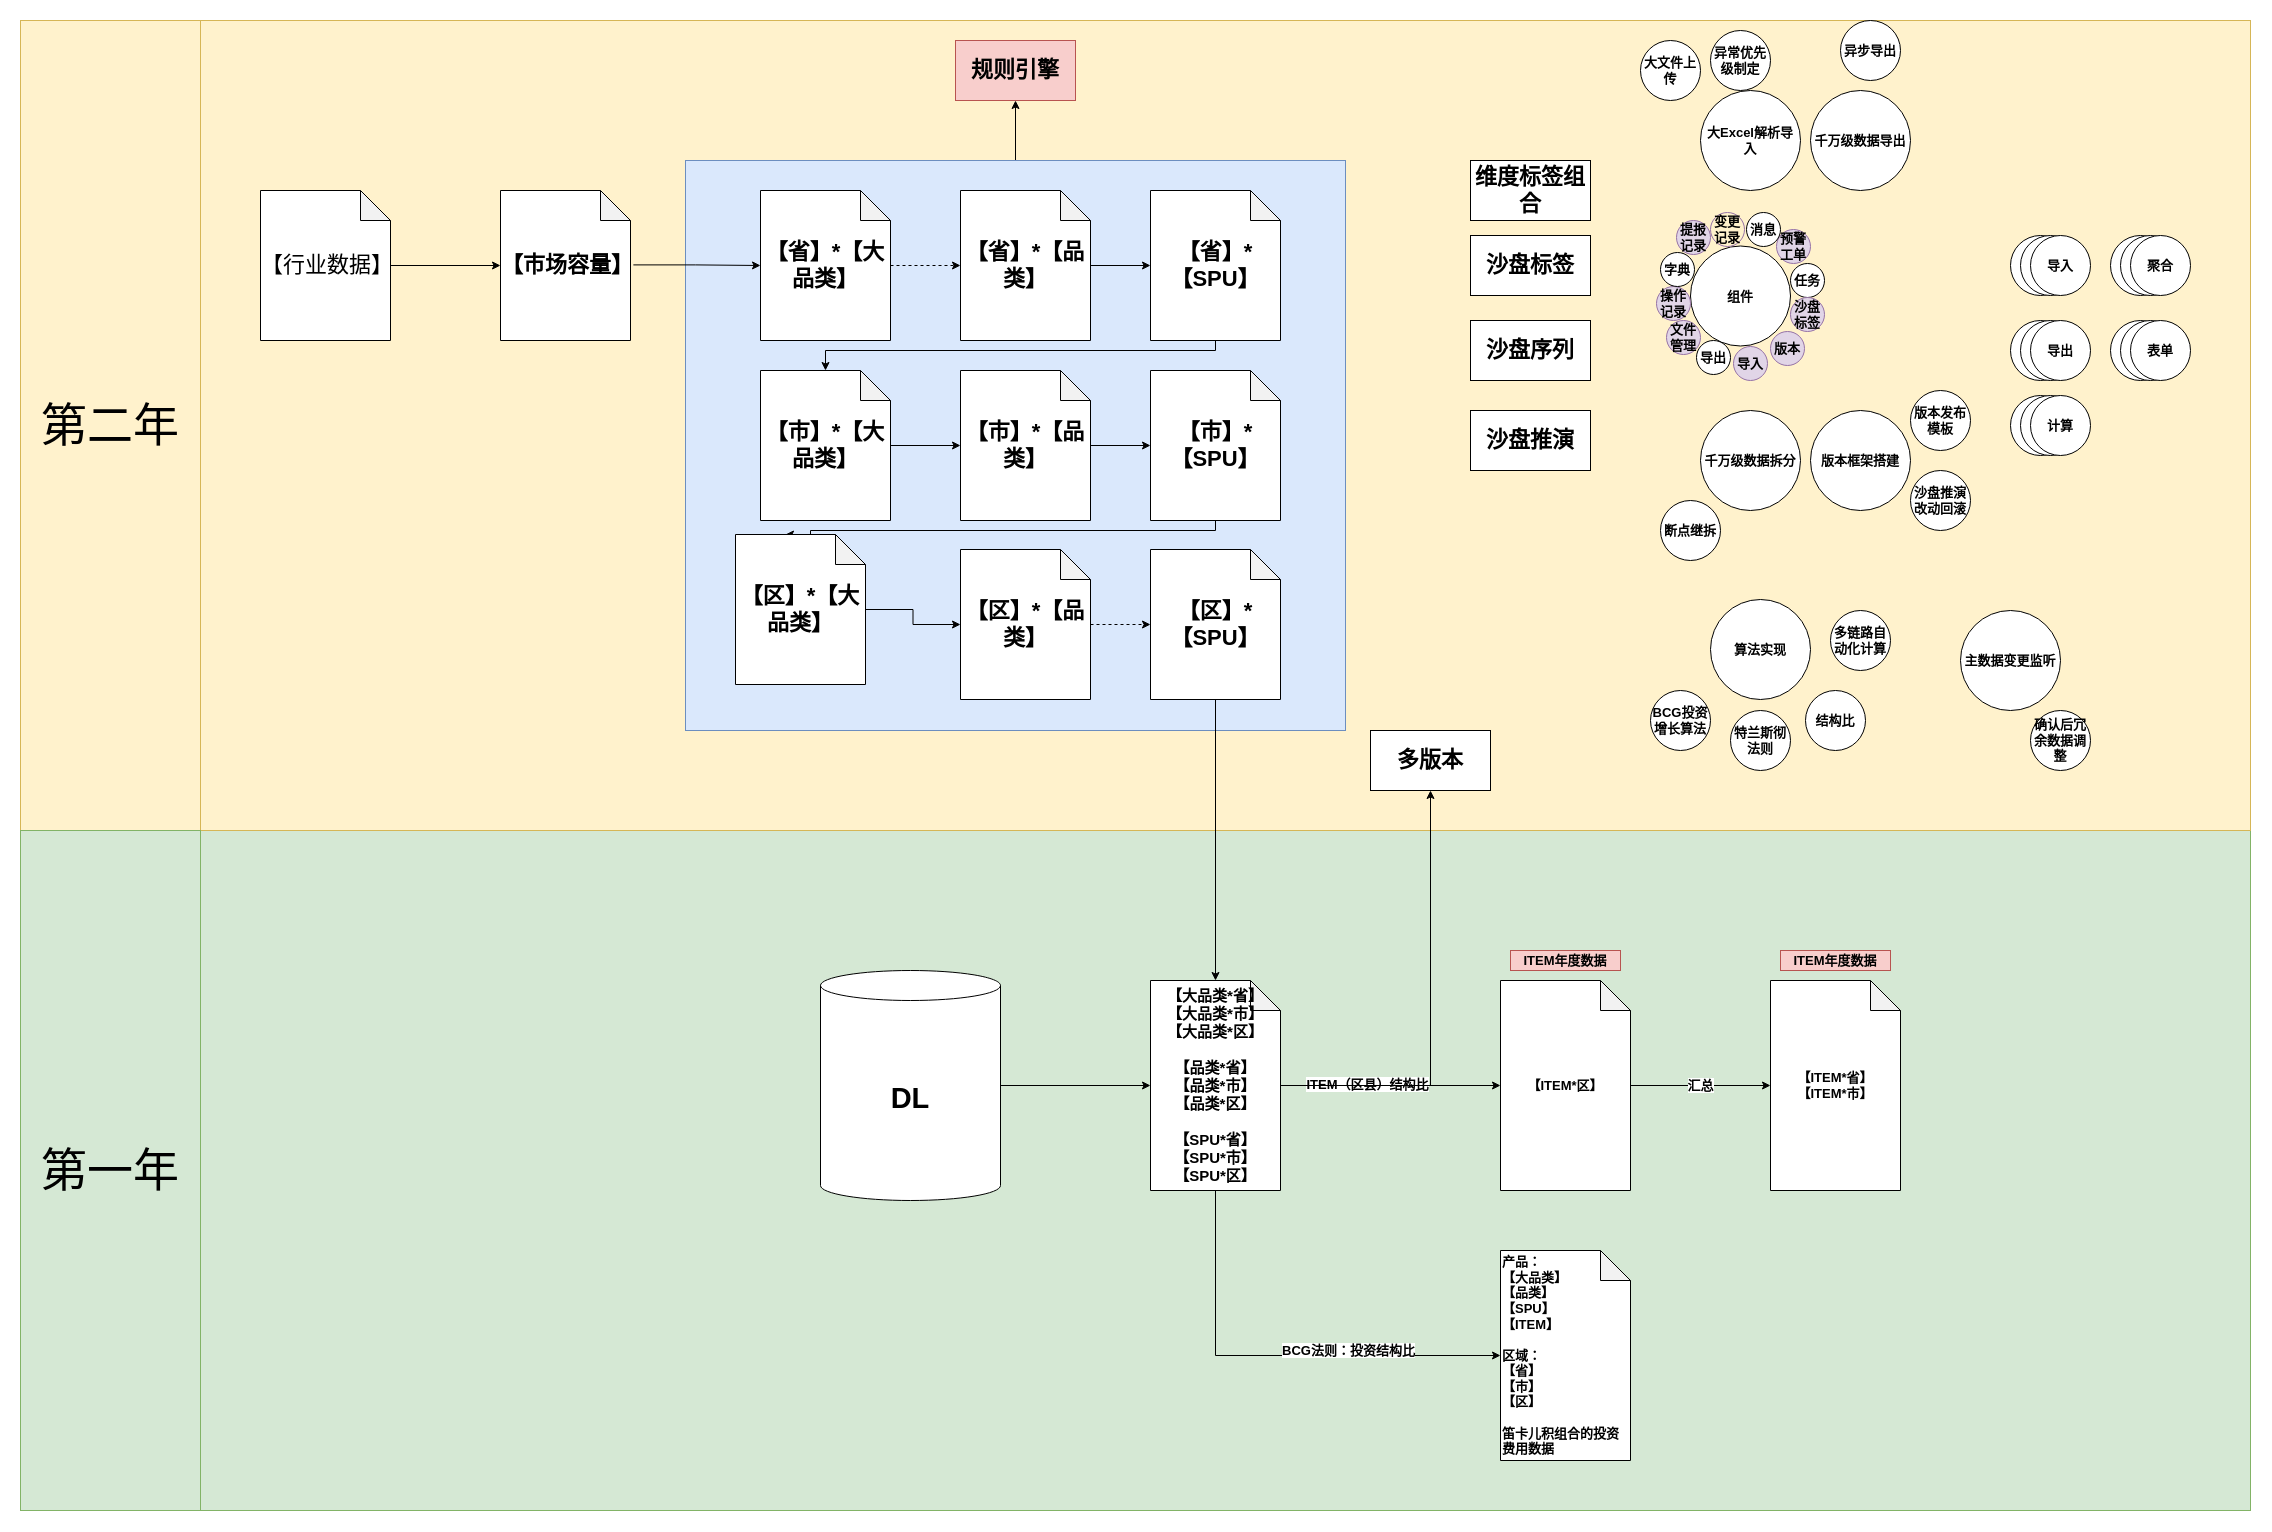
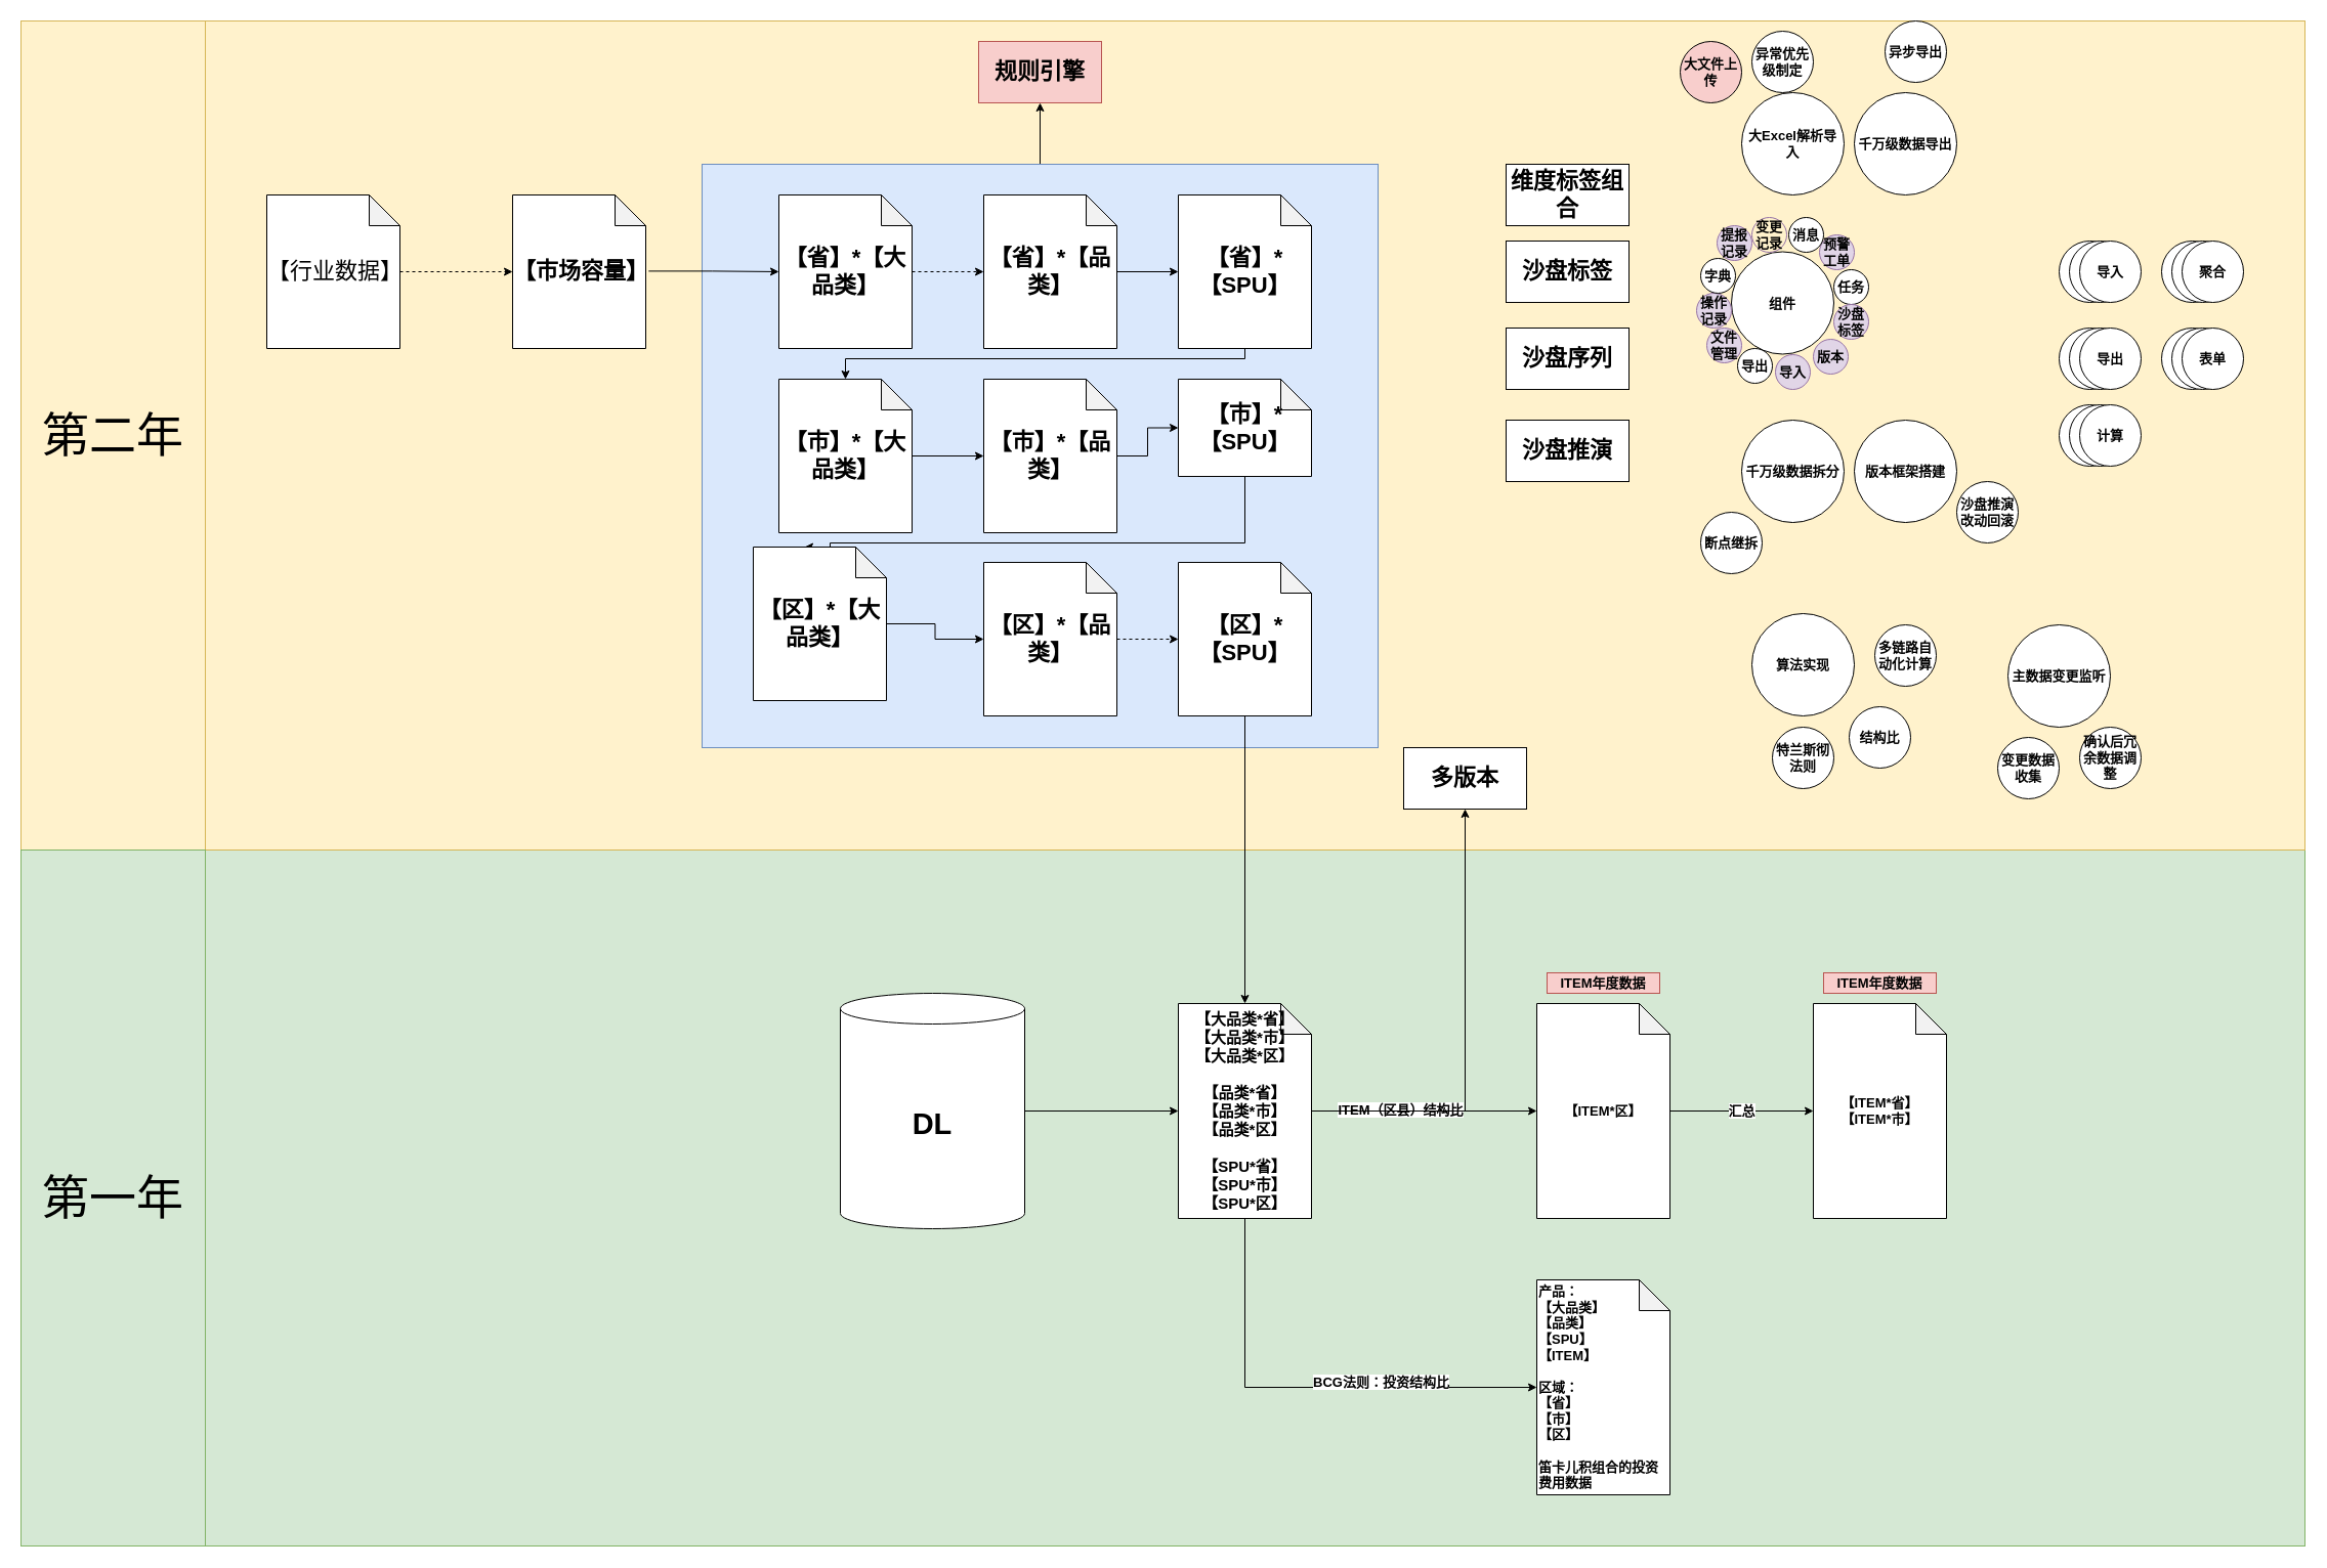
- <mxCell id="52" value="大文件上传" style="ellipse;whiteSpace=wrap;html=1;aspect=fixed;fontSize=13;fontStyle=1" parent="1" vertex="1"><mxGeometry x="1640" y="40" width="60" height="60" as="geometry" /></mxCell>
+ <mxCell id="52" value="大文件上传" style="ellipse;whiteSpace=wrap;html=1;aspect=fixed;fontSize=13;fontStyle=1;fillColor=#f8cecc;" parent="1" vertex="1"><mxGeometry x="1640" y="40" width="60" height="60" as="geometry" /></mxCell>
- <mxCell id="18" value="" style="edgeStyle=orthogonalEdgeStyle;rounded=0;orthogonalLoop=1;jettySize=auto;html=1;fontSize=22;fontStyle=1" parent="1" source="19" target="21" edge="1"><mxGeometry relative="1" as="geometry" /></mxCell>
+ <mxCell id="18" value="" style="edgeStyle=orthogonalEdgeStyle;rounded=0;orthogonalLoop=1;jettySize=auto;html=1;fontSize=22;fontStyle=1;dashed=1;" parent="1" source="19" target="21" edge="1"><mxGeometry relative="1" as="geometry" /></mxCell>
- <mxCell id="60" value="版本发布模板" style="ellipse;whiteSpace=wrap;html=1;aspect=fixed;fontSize=13;fontStyle=1" parent="1" vertex="1"><mxGeometry x="1910" y="390" width="60" height="60" as="geometry" /></mxCell>
- <mxCell id="33" value="【市】*【SPU】" style="shape=note;whiteSpace=wrap;html=1;backgroundOutline=1;darkOpacity=0.05;fontSize=22;fontStyle=1" parent="1" vertex="1"><mxGeometry x="1150" y="370" width="130" height="150" as="geometry" /></mxCell>
+ <mxCell id="33" value="【市】*【SPU】" style="shape=note;whiteSpace=wrap;html=1;backgroundOutline=1;darkOpacity=0.05;fontSize=22;fontStyle=1" parent="1" vertex="1"><mxGeometry x="1150" y="370" width="130" height="95" as="geometry" /></mxCell>
- <mxCell id="56" value="BCG投资增长算法" style="ellipse;whiteSpace=wrap;html=1;aspect=fixed;fontSize=13;fontStyle=1" parent="1" vertex="1"><mxGeometry x="1650" y="690" width="60" height="60" as="geometry" /></mxCell>
+ <mxCell id="64" value="变更数据收集" style="ellipse;whiteSpace=wrap;html=1;aspect=fixed;fontSize=13;fontStyle=1" parent="1" vertex="1"><mxGeometry x="1950" y="720" width="60" height="60" as="geometry" /></mxCell>
